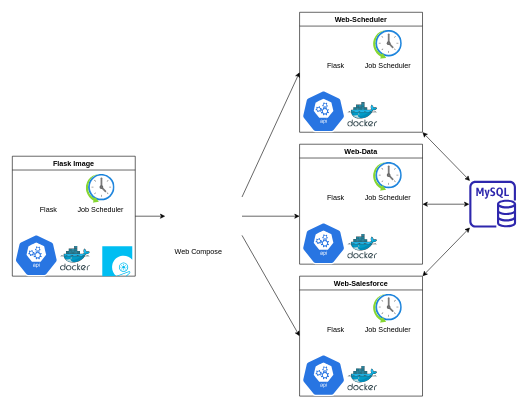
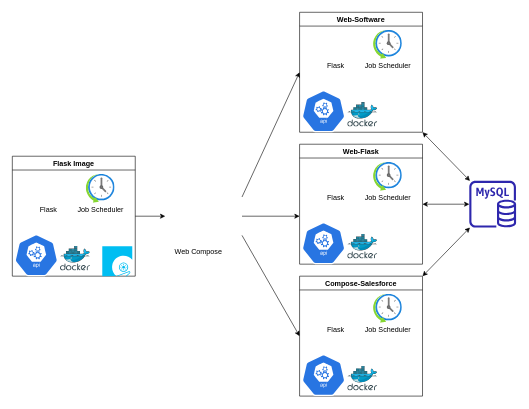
- <mxCell id="11" value="Web-Scheduler" style="swimlane;" vertex="1" parent="1"><mxGeometry x="499" y="20" width="205" height="200" as="geometry" /></mxCell>
+ <mxCell id="11" value="Web-Software" style="swimlane;" vertex="1" parent="1"><mxGeometry x="499" y="20" width="205" height="200" as="geometry" /></mxCell>
- <mxCell id="18" value="Web-Data" style="swimlane;" vertex="1" parent="1"><mxGeometry x="499" y="240" width="205" height="200" as="geometry" /></mxCell>
+ <mxCell id="18" value="Web-Flask" style="swimlane;" vertex="1" parent="1"><mxGeometry x="499" y="240" width="205" height="200" as="geometry" /></mxCell>
- <mxCell id="25" value="Web-Salesforce" style="swimlane;" vertex="1" parent="1"><mxGeometry x="499" y="460" width="205" height="200" as="geometry" /></mxCell>
+ <mxCell id="25" value="Compose-Salesforce" style="swimlane;" vertex="1" parent="1"><mxGeometry x="499" y="460" width="205" height="200" as="geometry" /></mxCell>
